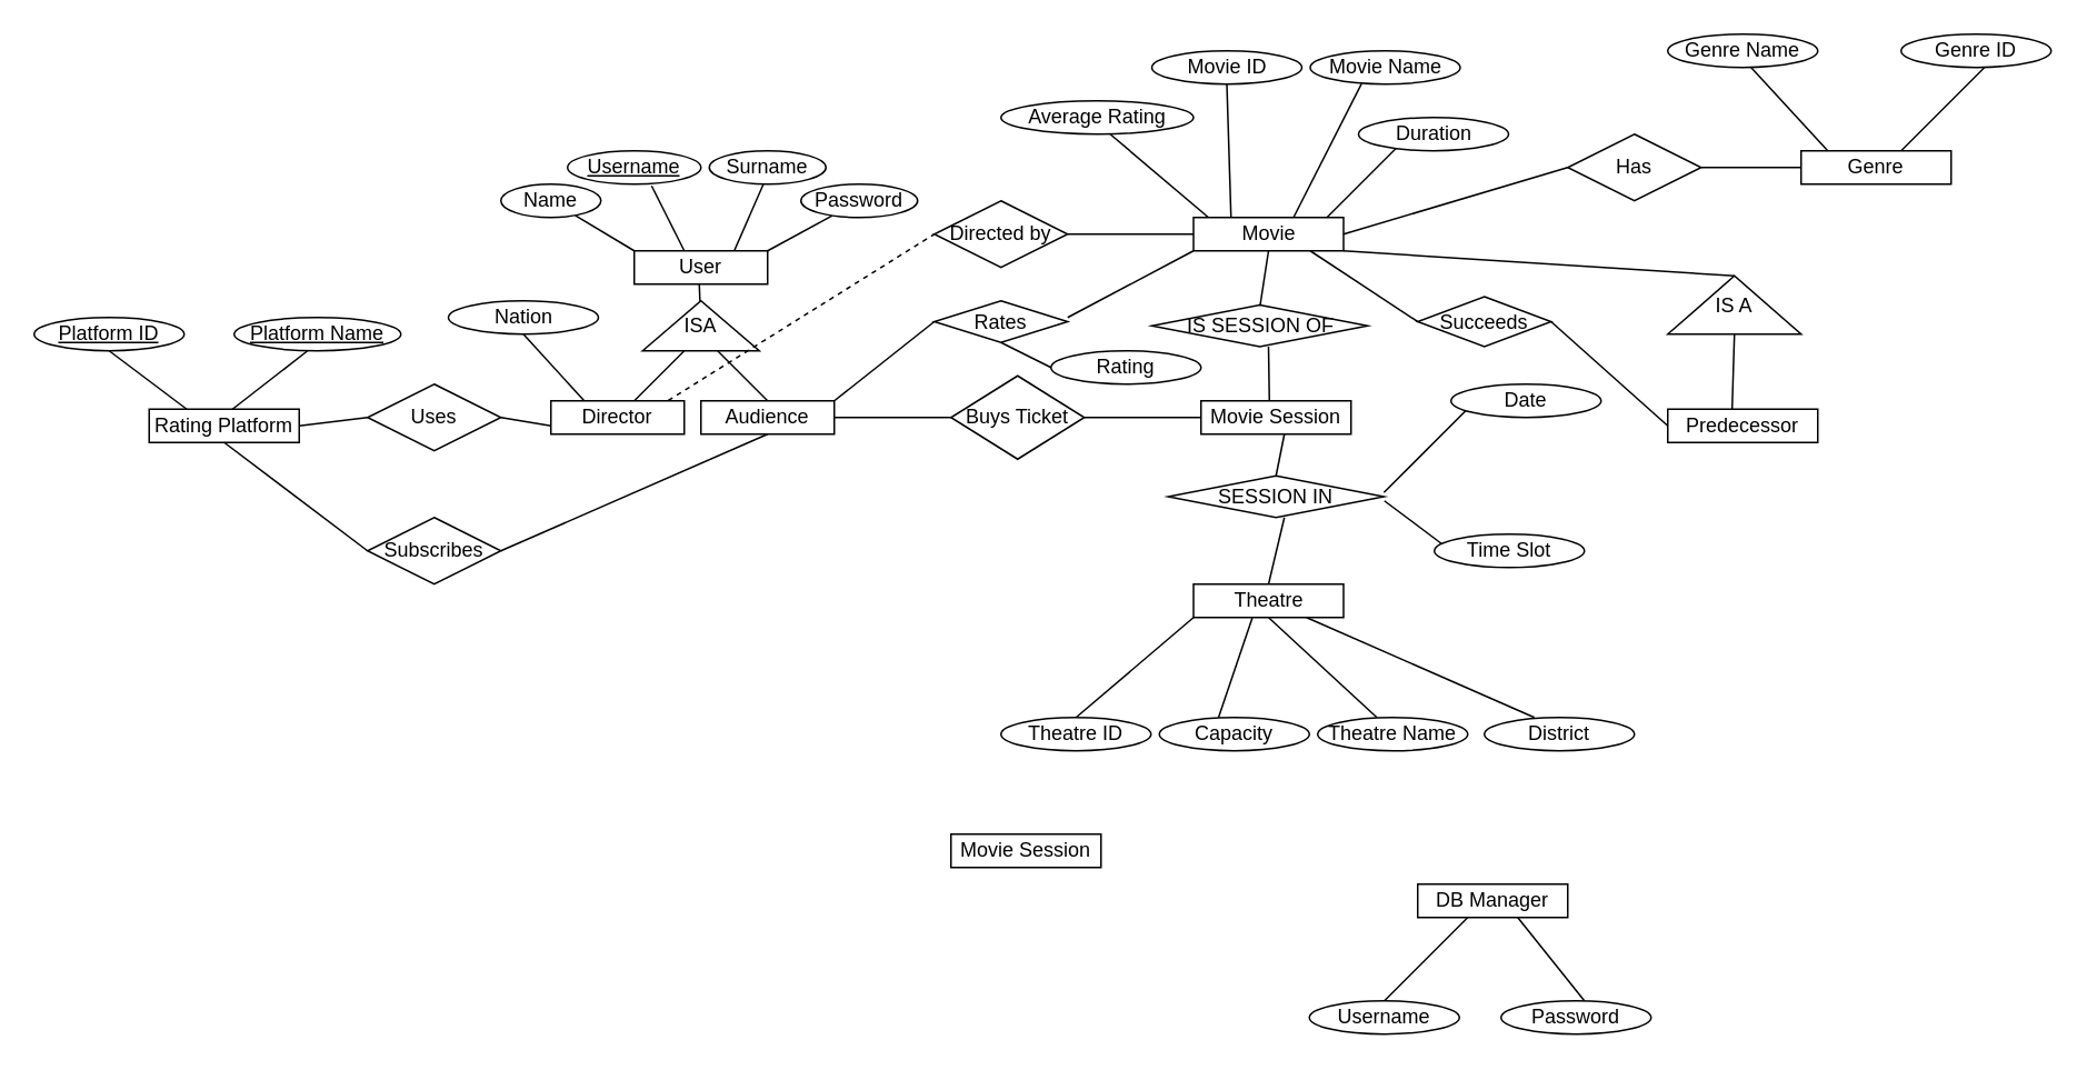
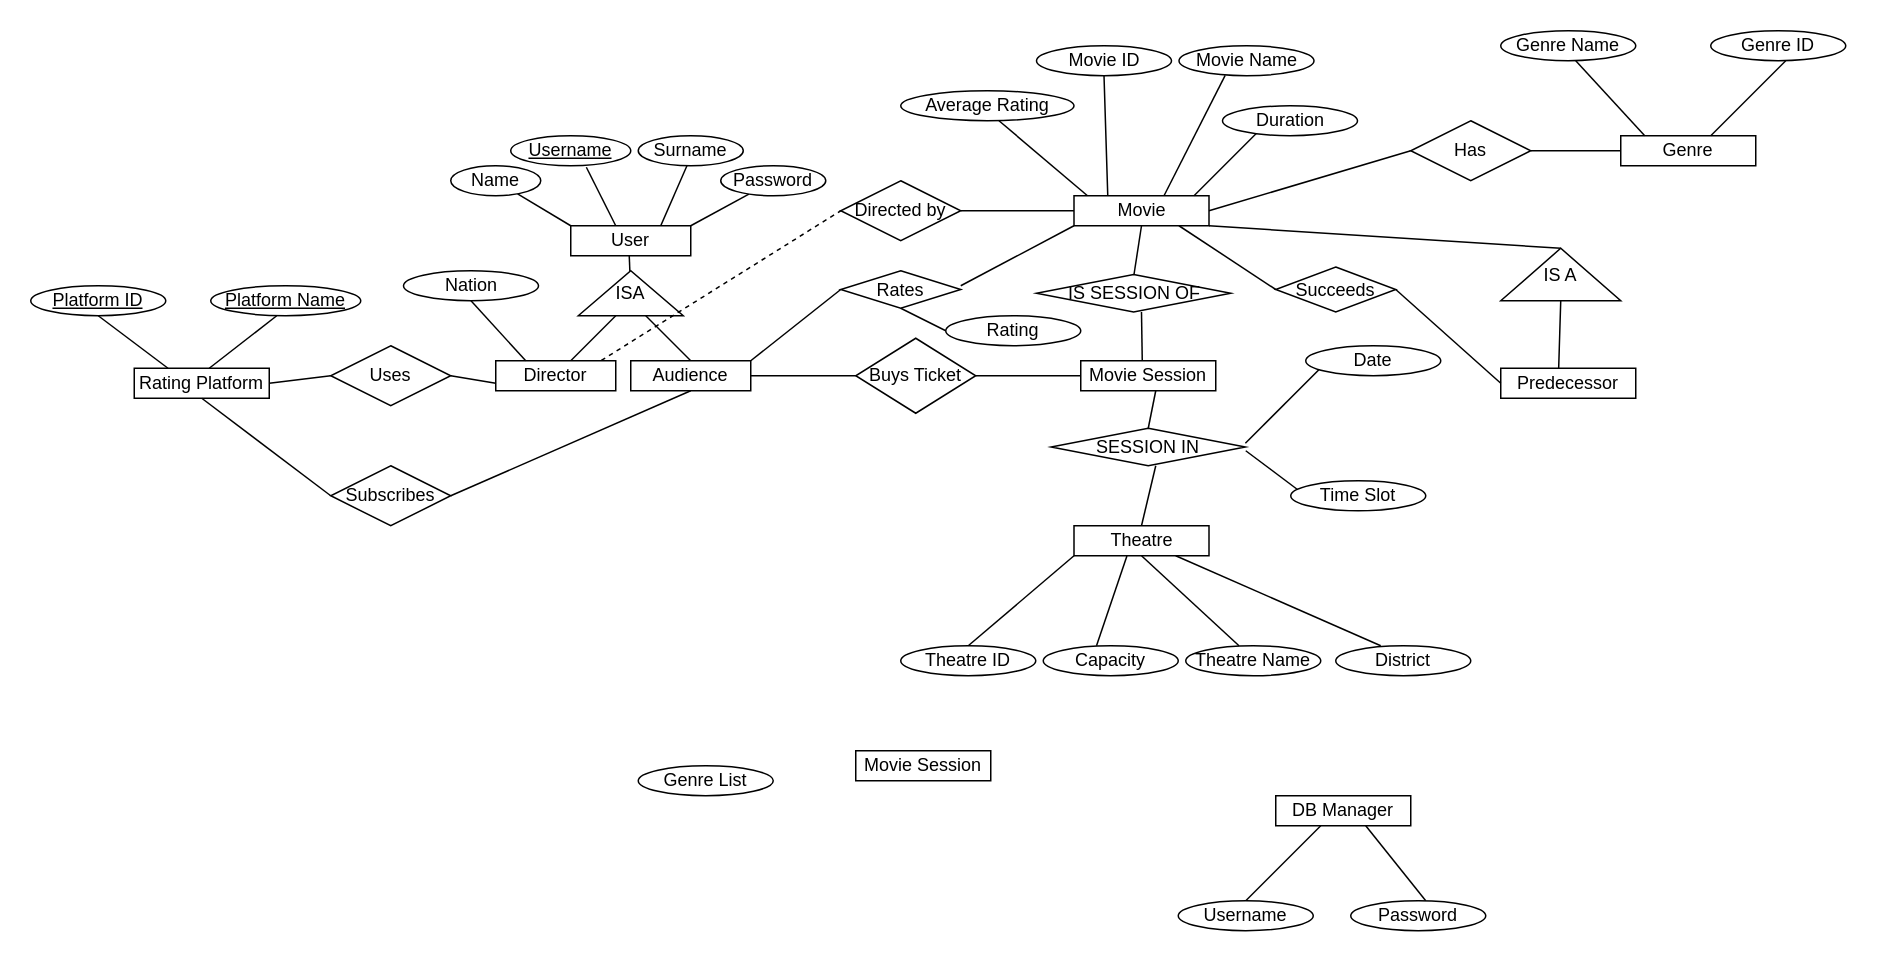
+ <mxCell id="26" value="Genre List" style="ellipse;whiteSpace=wrap;html=1;" parent="1" vertex="1"><mxGeometry x="425" y="510" width="90" height="20" as="geometry" /></mxCell>
